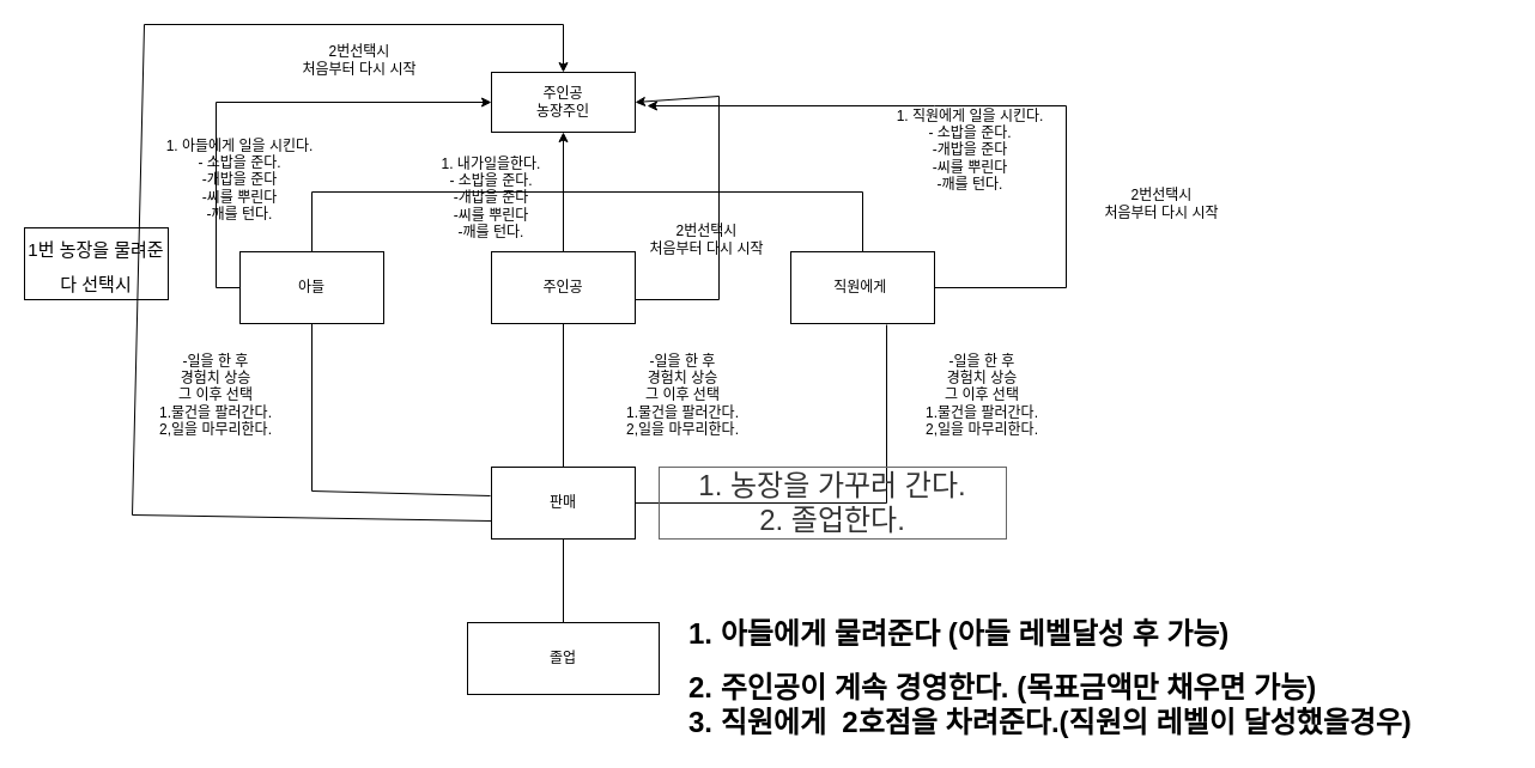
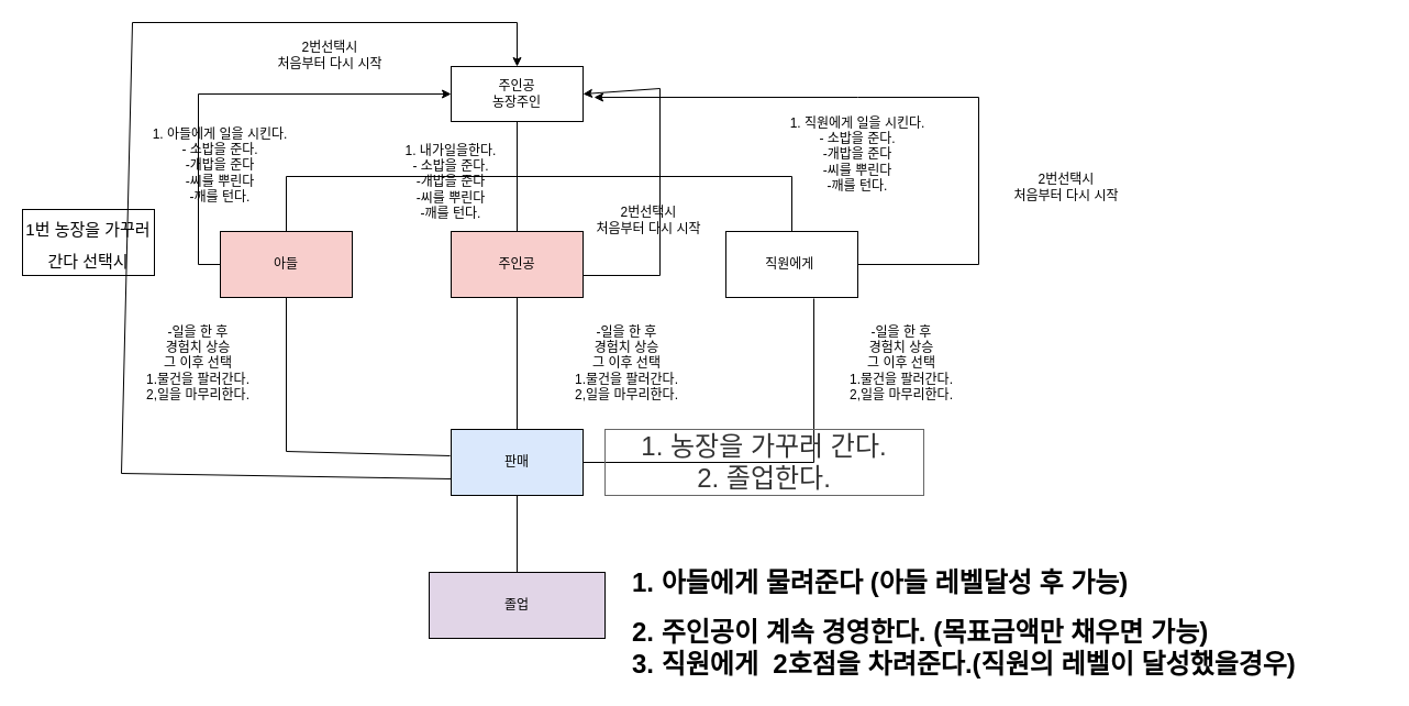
- <mxCell id="10" value="" style="endArrow=classic;html=1;rounded=0;entryX=0.5;entryY=1;entryDx=0;entryDy=0;" edge="1" parent="1" source="6" target="2"><mxGeometry width="50" height="50" relative="1" as="geometry"><mxPoint x="570" y="420" as="sourcePoint" /><mxPoint x="620" y="370" as="targetPoint" /></mxGeometry></mxCell>
+ <mxCell id="10" value="" style="endArrow=none;html=1;rounded=0;entryX=0.5;entryY=1;entryDx=0;entryDy=0;" edge="1" parent="1" source="6" target="2"><mxGeometry width="50" height="50" relative="1" as="geometry"><mxPoint x="570" y="420" as="sourcePoint" /><mxPoint x="620" y="370" as="targetPoint" /></mxGeometry></mxCell>
- <mxCell id="12" value="1. 직원에게 일을 시킨다.&lt;br&gt;- 소밥을 준다.&lt;br&gt;-개밥을 준다&lt;br&gt;-씨를 뿌린다&lt;br&gt;-깨를 턴다." style="text;html=1;strokeColor=none;fillColor=none;align=center;verticalAlign=middle;whiteSpace=wrap;rounded=0;" vertex="1" parent="1"><mxGeometry x="740" y="55" width="140" height="140" as="geometry" /></mxCell>
+ <mxCell id="12" value="1. 직원에게 일을 시킨다.&lt;br&gt;- 소밥을 준다.&lt;br&gt;-개밥을 준다&lt;br&gt;-씨를 뿌린다&lt;br&gt;-깨를 턴다." style="text;html=1;strokeColor=none;fillColor=none;align=center;verticalAlign=middle;whiteSpace=wrap;rounded=0;" vertex="1" parent="1"><mxGeometry x="710" y="70" width="140" height="140" as="geometry" /></mxCell>
- <mxCell id="34" value="&lt;font style=&quot;font-size: 15px;&quot;&gt;1번 농장을 물려준다 선택시&lt;/font&gt;" style="rounded=0;whiteSpace=wrap;html=1;fontSize=24;fillColor=none;" vertex="1" parent="1"><mxGeometry y="190" width="120" height="60" as="geometry" x="20" /></mxCell>
+ <mxCell id="34" value="&lt;font style=&quot;font-size: 15px;&quot;&gt;1번 농장을 가꾸러간다 선택시&lt;/font&gt;" style="rounded=0;whiteSpace=wrap;html=1;fontSize=24;fillColor=none;" vertex="1" parent="1"><mxGeometry y="190" width="120" height="60" as="geometry" x="20" /></mxCell>
- <mxCell id="4" value="아들" style="rounded=0;whiteSpace=wrap;html=1;" vertex="1" parent="1"><mxGeometry x="200" y="210" width="120" height="60" as="geometry" /></mxCell>
+ <mxCell id="4" value="아들" style="rounded=0;whiteSpace=wrap;html=1;fillColor=#f8cecc;" vertex="1" parent="1"><mxGeometry x="200" y="210" width="120" height="60" as="geometry" /></mxCell>
- <mxCell id="6" value="주인공" style="rounded=0;whiteSpace=wrap;html=1;" vertex="1" parent="1"><mxGeometry x="410" y="210" width="120" height="60" as="geometry" /></mxCell>
+ <mxCell id="6" value="주인공" style="rounded=0;whiteSpace=wrap;html=1;fillColor=#f8cecc;" vertex="1" parent="1"><mxGeometry x="410" y="210" width="120" height="60" as="geometry" /></mxCell>
- <mxCell id="14" value="판매" style="rounded=0;whiteSpace=wrap;html=1;" vertex="1" parent="1"><mxGeometry x="410" y="390" width="120" height="60" as="geometry" /></mxCell>
+ <mxCell id="14" value="판매" style="rounded=0;whiteSpace=wrap;html=1;fillColor=#dae8fc;" vertex="1" parent="1"><mxGeometry x="410" y="390" width="120" height="60" as="geometry" /></mxCell>
- <mxCell id="30" value="졸업" style="rounded=0;whiteSpace=wrap;html=1;" vertex="1" parent="1"><mxGeometry x="390" y="520" width="160" height="60" as="geometry" /></mxCell>
+ <mxCell id="30" value="졸업" style="rounded=0;whiteSpace=wrap;html=1;fillColor=#e1d5e7;" vertex="1" parent="1"><mxGeometry x="390" y="520" width="160" height="60" as="geometry" /></mxCell>
